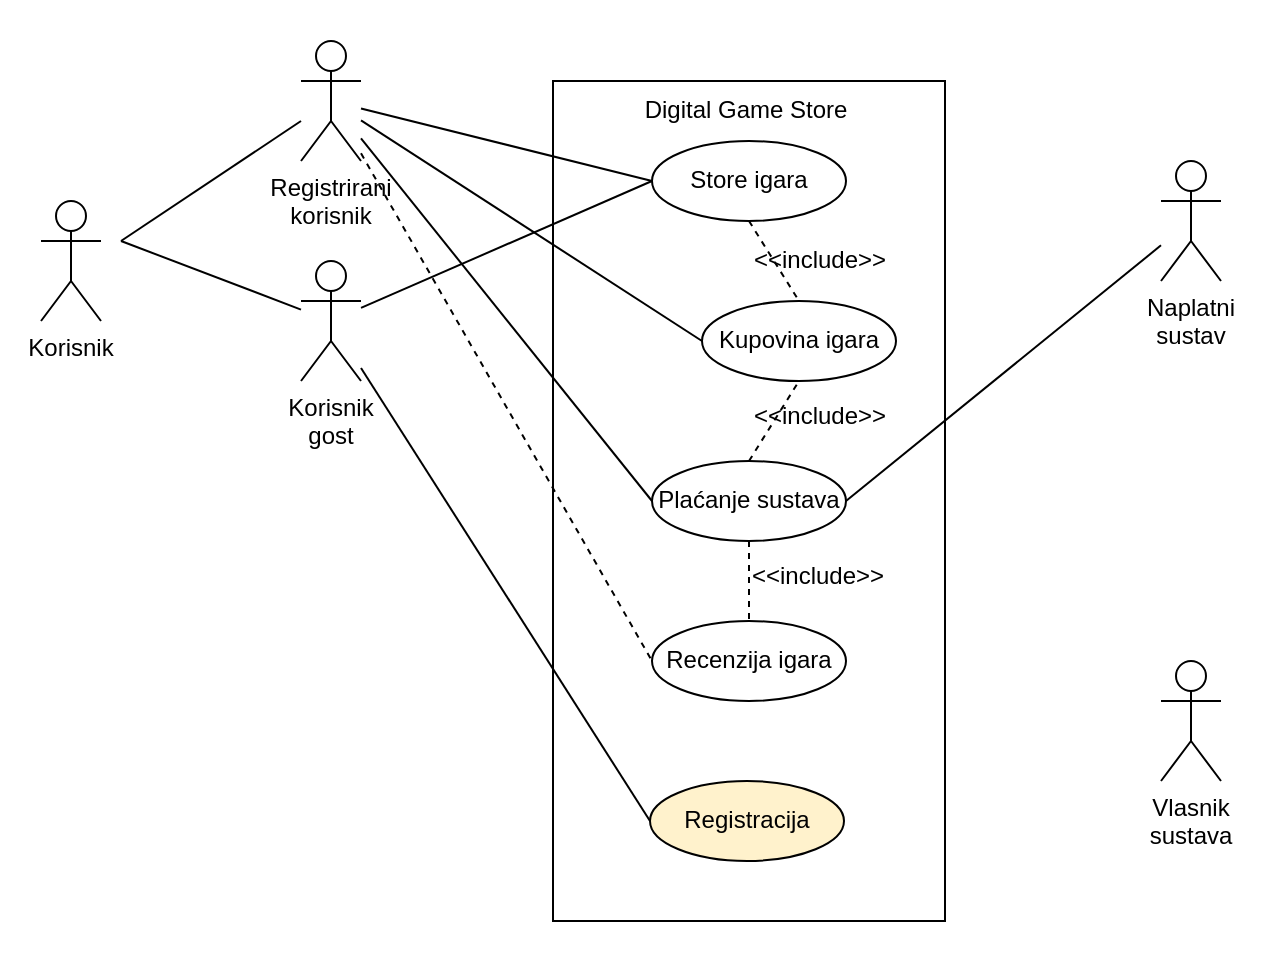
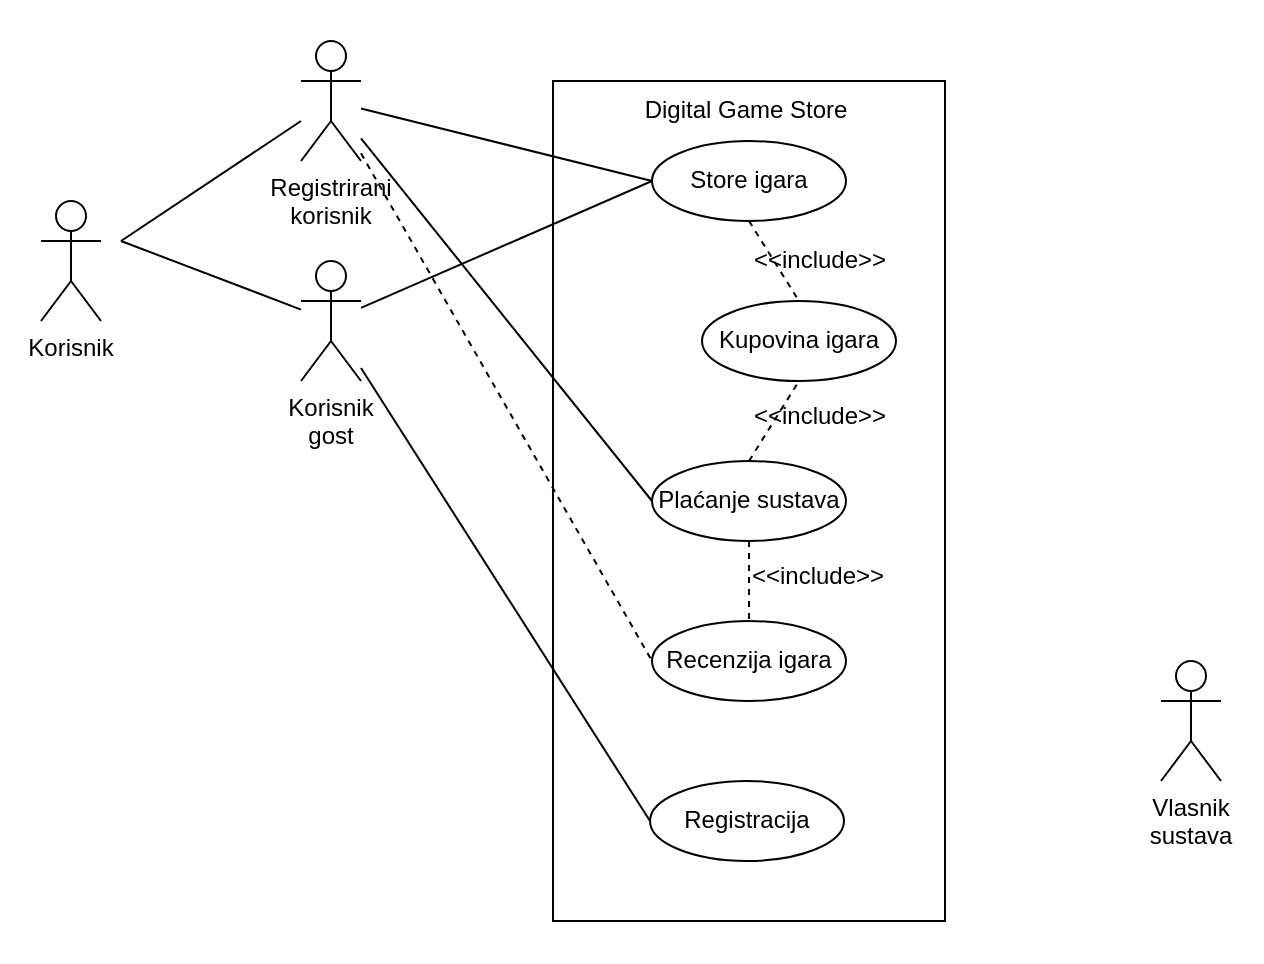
- <mxCell id="24" value="" style="endArrow=none;html=1;rounded=0;entryX=0;entryY=0.5;entryDx=0;entryDy=0;" parent="1" source="8" target="14" edge="1"><mxGeometry width="50" height="50" relative="1" as="geometry"><mxPoint x="410" y="230" as="sourcePoint" /><mxPoint x="460" y="180" as="targetPoint" /></mxGeometry></mxCell>
- <mxCell id="7" value="Naplatni&lt;br&gt;sustav" style="shape=umlActor;verticalLabelPosition=bottom;verticalAlign=top;html=1;outlineConnect=0;" parent="1" vertex="1"><mxGeometry x="580" y="80" width="30" height="60" as="geometry" /></mxCell>
- <mxCell id="25" value="" style="endArrow=none;html=1;rounded=0;exitX=1;exitY=0.5;exitDx=0;exitDy=0;" parent="1" source="15" target="7" edge="1"><mxGeometry width="50" height="50" relative="1" as="geometry"><mxPoint x="410" y="230" as="sourcePoint" /><mxPoint x="460" y="180" as="targetPoint" /></mxGeometry></mxCell>
- <mxCell id="17" value="Registracija" style="ellipse;whiteSpace=wrap;html=1;fillColor=#fff2cc;" parent="1" vertex="1"><mxGeometry x="324.5" y="390" width="97" height="40" as="geometry" /></mxCell>
+ <mxCell id="17" value="Registracija" style="ellipse;whiteSpace=wrap;html=1;" parent="1" vertex="1"><mxGeometry x="324.5" y="390" width="97" height="40" as="geometry" /></mxCell>
